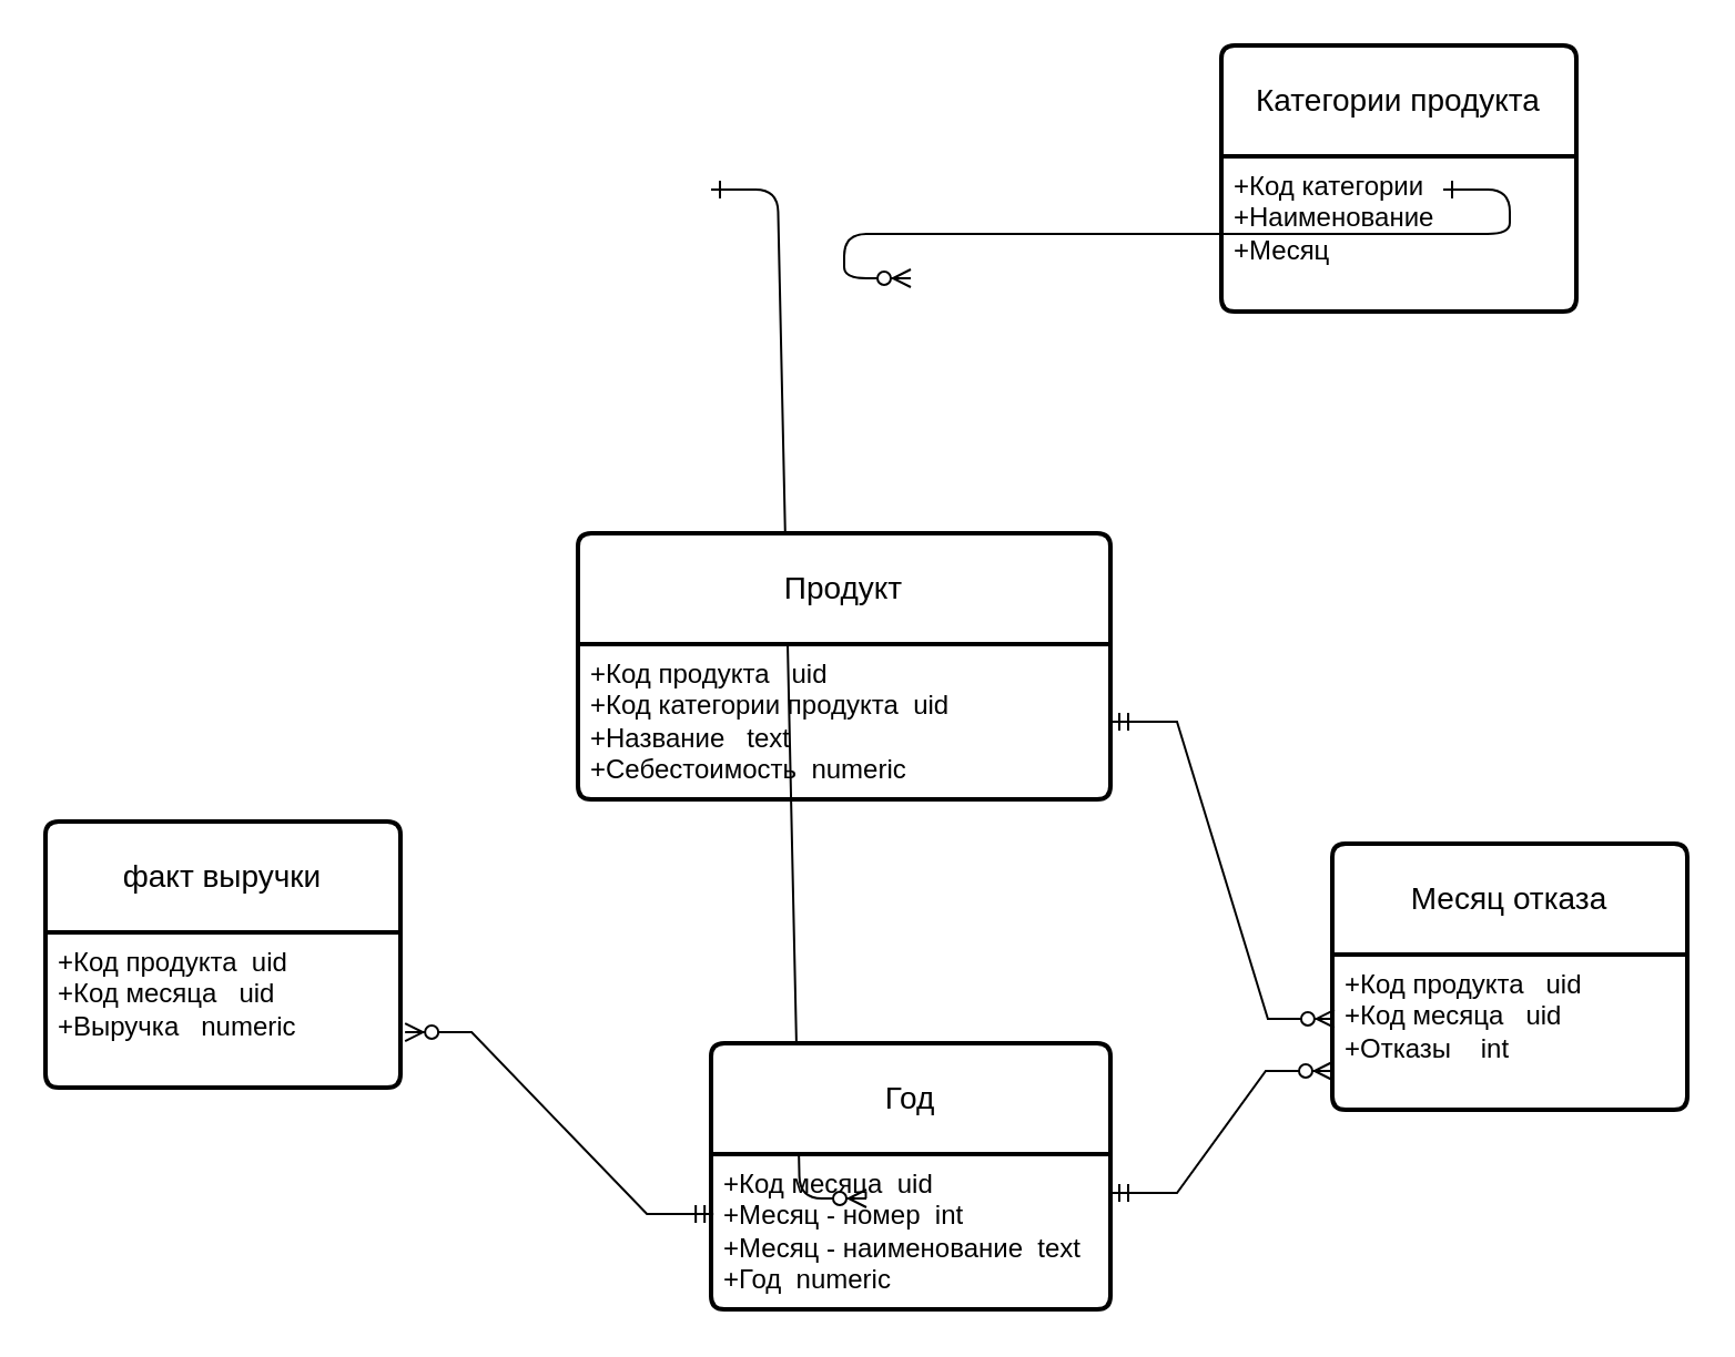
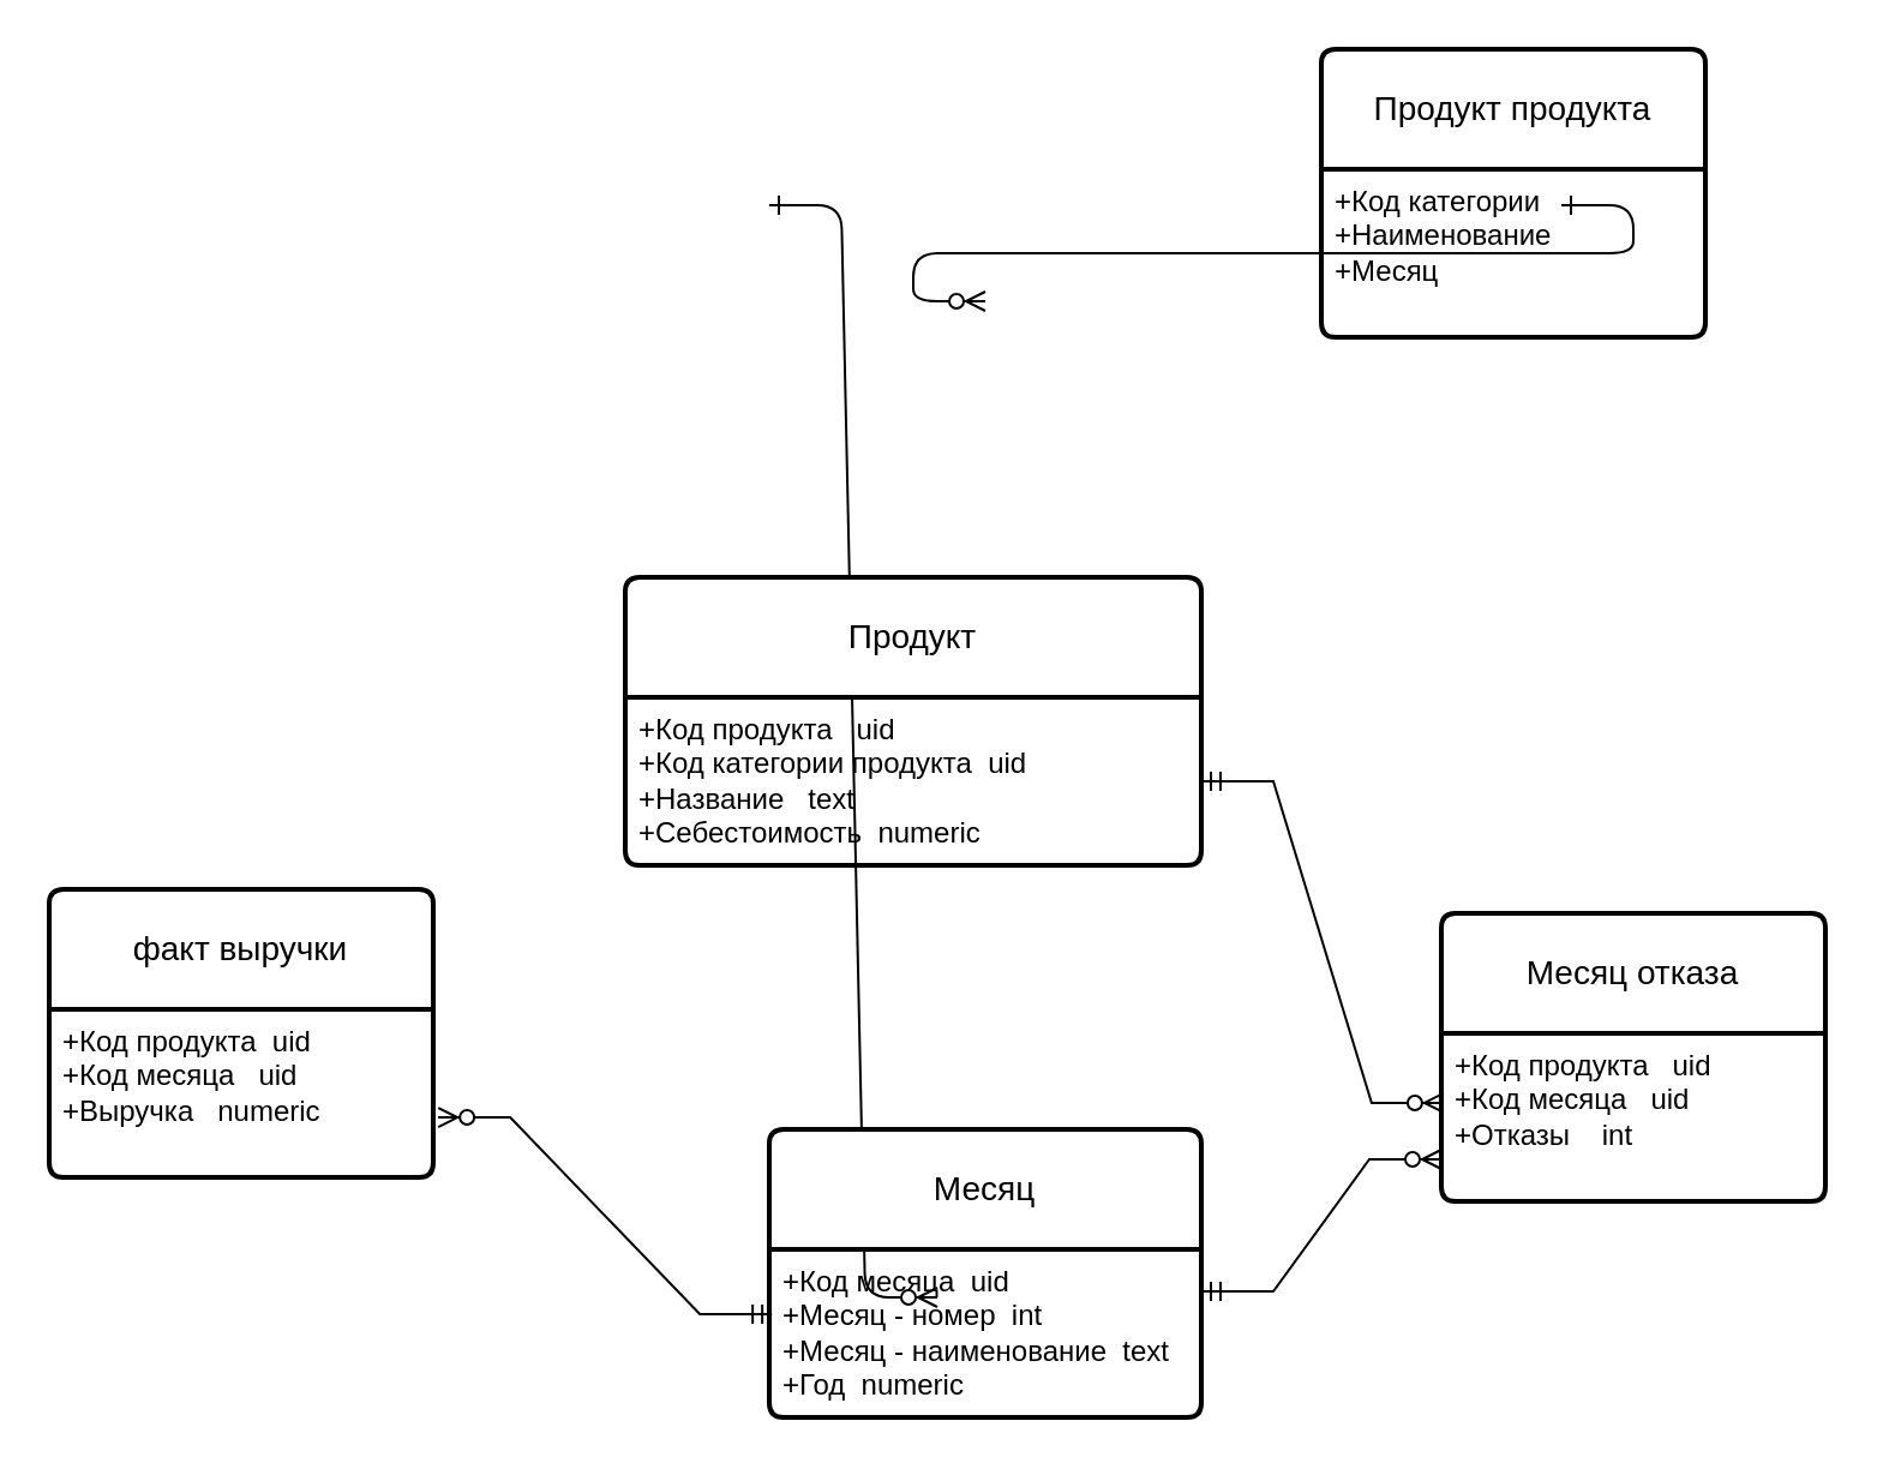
- <mxCell id="12" value="Категории продукта" style="swimlane;childLayout=stackLayout;horizontal=1;startSize=50;horizontalStack=0;rounded=1;fontSize=14;fontStyle=0;strokeWidth=2;resizeParent=0;resizeLast=1;shadow=0;dashed=0;align=center;arcSize=4;whiteSpace=wrap;html=1;" vertex="1" parent="1"><mxGeometry x="550" y="20" width="160" height="120" as="geometry" /></mxCell>
+ <mxCell id="12" value="Продукт продукта" style="swimlane;childLayout=stackLayout;horizontal=1;startSize=50;horizontalStack=0;rounded=1;fontSize=14;fontStyle=0;strokeWidth=2;resizeParent=0;resizeLast=1;shadow=0;dashed=0;align=center;arcSize=4;whiteSpace=wrap;html=1;" vertex="1" parent="1"><mxGeometry x="550" y="20" width="160" height="120" as="geometry" /></mxCell>
- <mxCell id="10" value="Год" style="swimlane;childLayout=stackLayout;horizontal=1;startSize=50;horizontalStack=0;rounded=1;fontSize=14;fontStyle=0;strokeWidth=2;resizeParent=0;resizeLast=1;shadow=0;dashed=0;align=center;arcSize=4;whiteSpace=wrap;html=1;" vertex="1" parent="1"><mxGeometry x="320" y="470" width="180" height="120" as="geometry" /></mxCell>
+ <mxCell id="10" value="Месяц" style="swimlane;childLayout=stackLayout;horizontal=1;startSize=50;horizontalStack=0;rounded=1;fontSize=14;fontStyle=0;strokeWidth=2;resizeParent=0;resizeLast=1;shadow=0;dashed=0;align=center;arcSize=4;whiteSpace=wrap;html=1;" vertex="1" parent="1"><mxGeometry x="320" y="470" width="180" height="120" as="geometry" /></mxCell>
